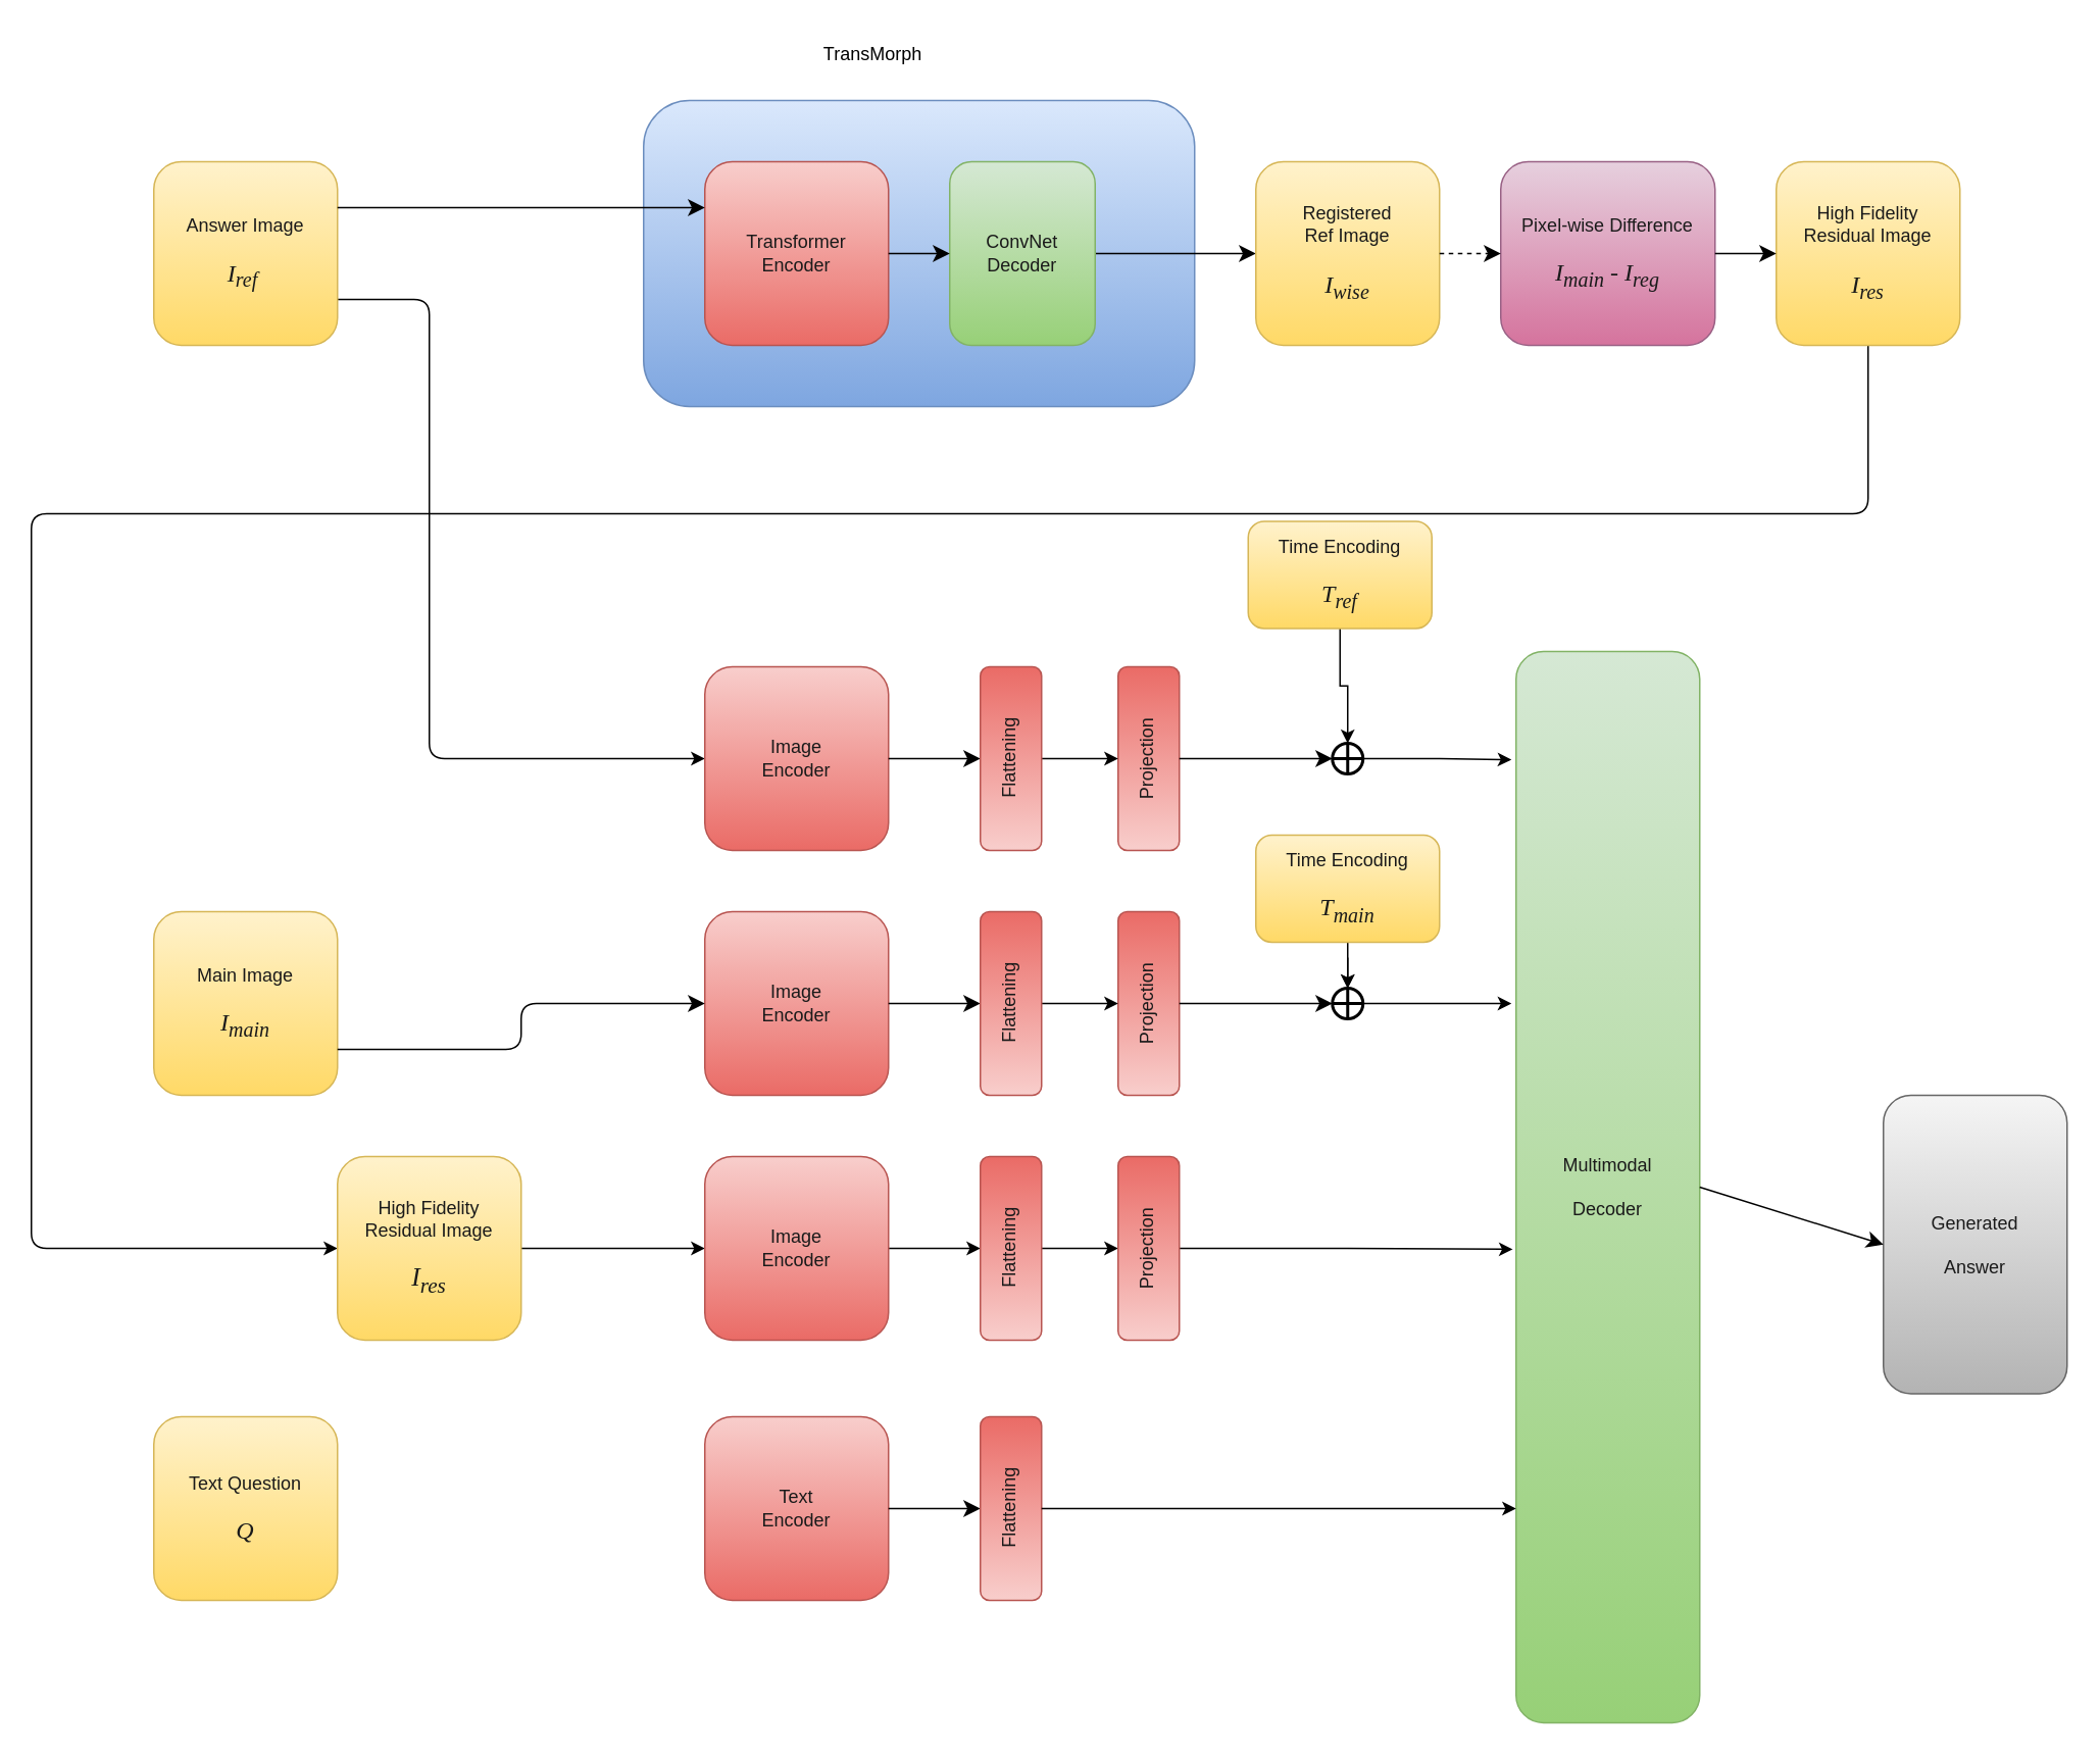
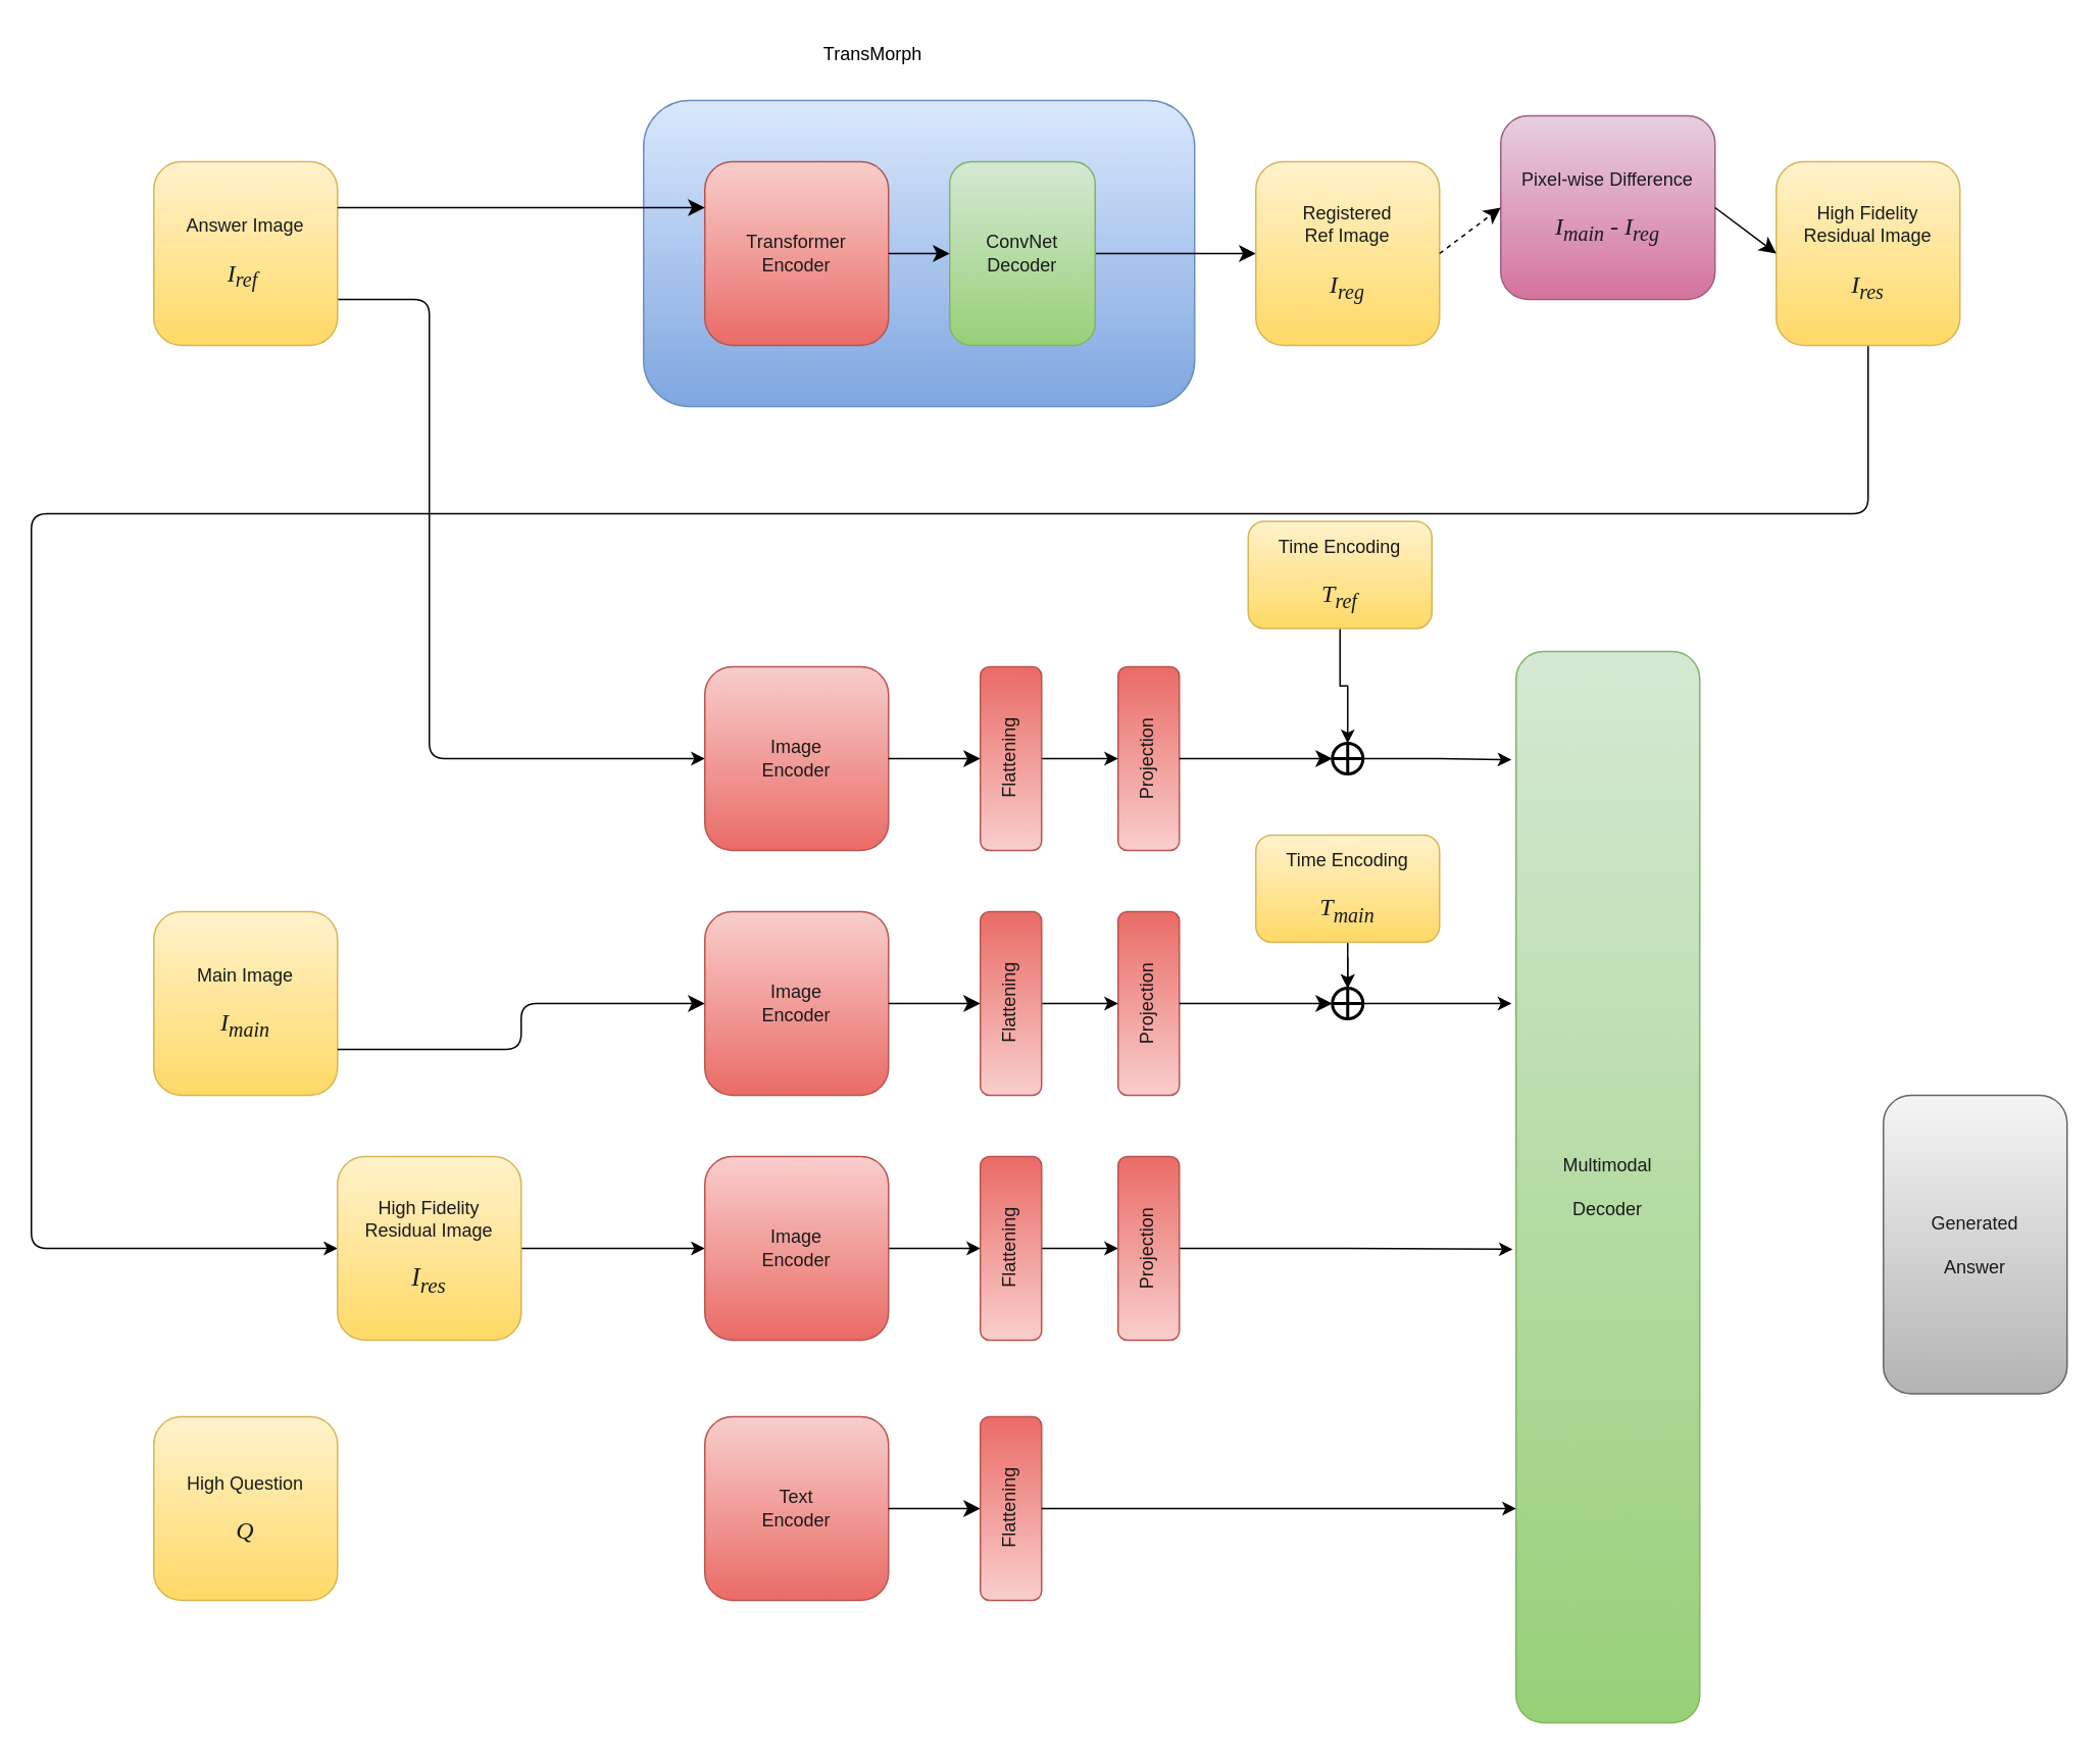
- <mxCell id="10" value="&lt;font&gt;&lt;font color=&quot;#1a1a1a&quot;&gt;Registered&lt;/font&gt;&lt;br&gt;&lt;/font&gt;&lt;div&gt;&lt;font style=&quot;color: rgb(26, 26, 26);&quot;&gt;Ref Image&lt;br&gt;&lt;/font&gt;&lt;/div&gt;&lt;div&gt;&lt;font style=&quot;color: rgb(26, 26, 26);&quot;&gt;&lt;br&gt;&lt;/font&gt;&lt;/div&gt;&lt;div&gt;&lt;font face=&quot;Cambria&quot; style=&quot;color: rgb(26, 26, 26); font-size: 16px;&quot;&gt;&lt;i style=&quot;&quot;&gt;I&lt;sub style=&quot;&quot;&gt;wise&lt;/sub&gt;&lt;/i&gt;&lt;/font&gt;&lt;/div&gt;" style="rounded=1;whiteSpace=wrap;html=1;fillColor=#fff2cc;gradientColor=#ffd966;strokeColor=#d6b656;" parent="1" vertex="1"><mxGeometry x="820" y="105" width="120" height="120" as="geometry" /></mxCell>
+ <mxCell id="10" value="&lt;font&gt;&lt;font color=&quot;#1a1a1a&quot;&gt;Registered&lt;/font&gt;&lt;br&gt;&lt;/font&gt;&lt;div&gt;&lt;font style=&quot;color: rgb(26, 26, 26);&quot;&gt;Ref Image&lt;br&gt;&lt;/font&gt;&lt;/div&gt;&lt;div&gt;&lt;font style=&quot;color: rgb(26, 26, 26);&quot;&gt;&lt;br&gt;&lt;/font&gt;&lt;/div&gt;&lt;div&gt;&lt;font face=&quot;Cambria&quot; style=&quot;color: rgb(26, 26, 26); font-size: 16px;&quot;&gt;&lt;i style=&quot;&quot;&gt;I&lt;sub style=&quot;&quot;&gt;reg&lt;/sub&gt;&lt;/i&gt;&lt;/font&gt;&lt;/div&gt;" style="rounded=1;whiteSpace=wrap;html=1;fillColor=#fff2cc;gradientColor=#ffd966;strokeColor=#d6b656;" parent="1" vertex="1"><mxGeometry x="820" y="105" width="120" height="120" as="geometry" /></mxCell>
- <mxCell id="11" value="&lt;font color=&quot;#1a1a1a&quot;&gt;Pixel-wise Difference&lt;/font&gt;&lt;div&gt;&lt;font color=&quot;#1a1a1a&quot;&gt;&lt;br&gt;&lt;/font&gt;&lt;div&gt;&lt;font face=&quot;Cambria&quot; style=&quot;color: rgb(26, 26, 26); font-size: 16px;&quot;&gt;&lt;i style=&quot;&quot;&gt;I&lt;sub style=&quot;&quot;&gt;main&lt;/sub&gt;&amp;nbsp;- I&lt;sub style=&quot;&quot;&gt;reg&lt;/sub&gt;&lt;/i&gt;&lt;/font&gt;&lt;/div&gt;&lt;/div&gt;" style="rounded=1;whiteSpace=wrap;html=1;fillColor=#e6d0de;strokeColor=#996185;gradientColor=#d5739d;" parent="1" vertex="1"><mxGeometry x="980" y="105" width="140" height="120" as="geometry" /></mxCell>
+ <mxCell id="11" value="&lt;font color=&quot;#1a1a1a&quot;&gt;Pixel-wise Difference&lt;/font&gt;&lt;div&gt;&lt;font color=&quot;#1a1a1a&quot;&gt;&lt;br&gt;&lt;/font&gt;&lt;div&gt;&lt;font face=&quot;Cambria&quot; style=&quot;color: rgb(26, 26, 26); font-size: 16px;&quot;&gt;&lt;i style=&quot;&quot;&gt;I&lt;sub style=&quot;&quot;&gt;main&lt;/sub&gt;&amp;nbsp;- I&lt;sub style=&quot;&quot;&gt;reg&lt;/sub&gt;&lt;/i&gt;&lt;/font&gt;&lt;/div&gt;&lt;/div&gt;" style="rounded=1;whiteSpace=wrap;html=1;fillColor=#e6d0de;strokeColor=#996185;gradientColor=#d5739d;" parent="1" vertex="1"><mxGeometry x="980" y="75" width="140" height="120" as="geometry" /></mxCell>
- <mxCell id="31" value="" style="endArrow=classic;html=1;rounded=1;fontSize=12;startSize=8;endSize=8;curved=0;exitX=1;exitY=0.5;exitDx=0;exitDy=0;entryX=0;entryY=0.5;entryDx=0;entryDy=0;" parent="1" source="26" target="27" edge="1"><mxGeometry width="50" height="50" relative="1" as="geometry"><mxPoint x="840" y="655" as="sourcePoint" /><mxPoint x="1220" y="775" as="targetPoint" /><Array as="points" /></mxGeometry></mxCell>
- <mxCell id="20" value="&lt;font color=&quot;#1a1a1a&quot;&gt;Text Question&lt;/font&gt;&lt;br&gt;&lt;div&gt;&lt;font color=&quot;#1a1a1a&quot;&gt;&lt;br&gt;&lt;/font&gt;&lt;div&gt;&lt;font face=&quot;Cambria&quot; color=&quot;#1a1a1a&quot;&gt;&lt;span style=&quot;font-size: 16px;&quot;&gt;&lt;i&gt;Q&lt;/i&gt;&lt;/span&gt;&lt;/font&gt;&lt;/div&gt;&lt;/div&gt;" style="rounded=1;whiteSpace=wrap;html=1;fillColor=#fff2cc;gradientColor=#ffd966;strokeColor=#d6b656;" parent="1" vertex="1"><mxGeometry x="100" y="925" width="120" height="120" as="geometry" /></mxCell>
+ <mxCell id="20" value="&lt;font color=&quot;#1a1a1a&quot;&gt;High Question&lt;/font&gt;&lt;br&gt;&lt;div&gt;&lt;font color=&quot;#1a1a1a&quot;&gt;&lt;br&gt;&lt;/font&gt;&lt;div&gt;&lt;font face=&quot;Cambria&quot; color=&quot;#1a1a1a&quot;&gt;&lt;span style=&quot;font-size: 16px;&quot;&gt;&lt;i&gt;Q&lt;/i&gt;&lt;/span&gt;&lt;/font&gt;&lt;/div&gt;&lt;/div&gt;" style="rounded=1;whiteSpace=wrap;html=1;fillColor=#fff2cc;gradientColor=#ffd966;strokeColor=#d6b656;" parent="1" vertex="1"><mxGeometry x="100" y="925" width="120" height="120" as="geometry" /></mxCell>
